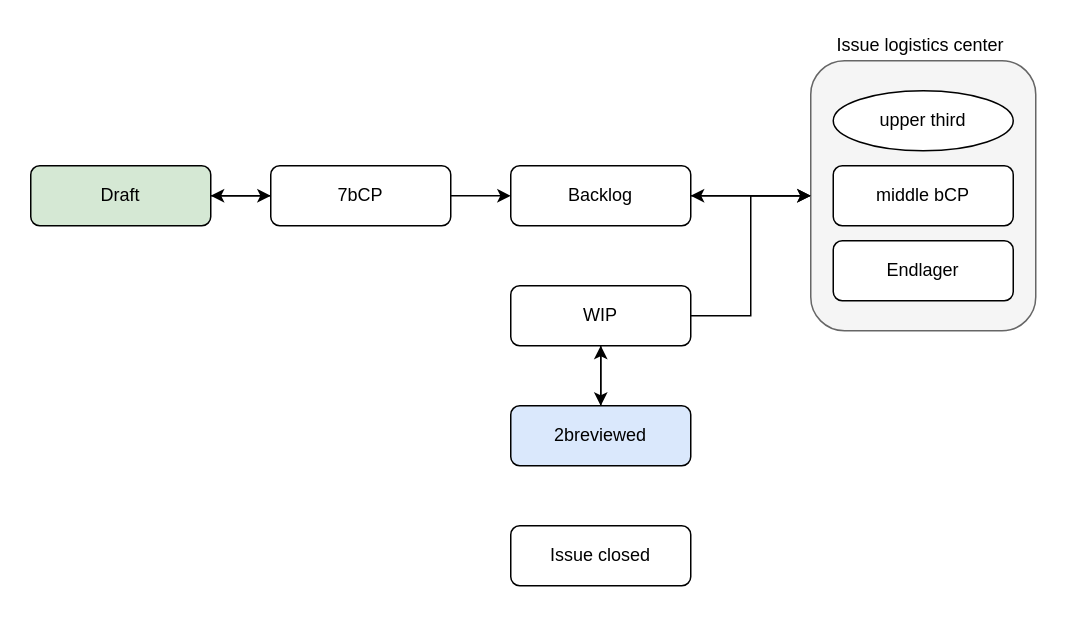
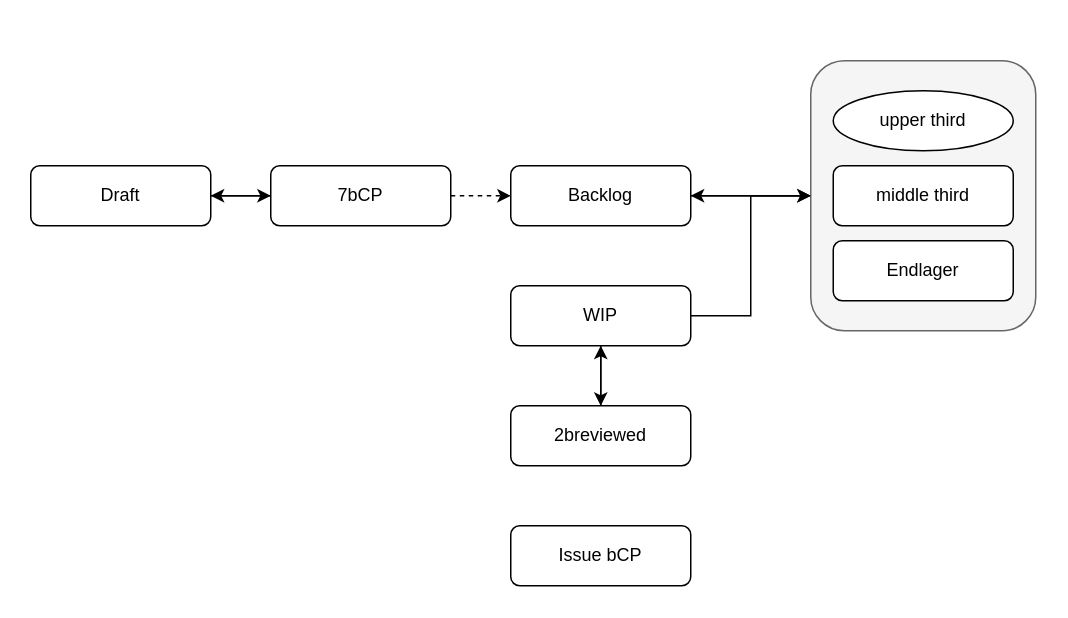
- <mxCell id="20" value="Issue logistics center&amp;nbsp;" style="text;html=1;strokeColor=none;fillColor=none;align=center;verticalAlign=middle;whiteSpace=wrap;rounded=0;" parent="1" vertex="1"><mxGeometry x="545" y="20" width="140" height="20" as="geometry" /></mxCell>
- <mxCell id="16" value="Draft" style="rounded=1;whiteSpace=wrap;html=1;fillColor=#d5e8d4;" parent="1" vertex="1"><mxGeometry x="20" y="110" width="120" height="40" as="geometry" /></mxCell>
+ <mxCell id="16" value="Draft" style="rounded=1;whiteSpace=wrap;html=1;" parent="1" vertex="1"><mxGeometry x="20" y="110" width="120" height="40" as="geometry" /></mxCell>
- <mxCell id="4" style="edgeStyle=orthogonalEdgeStyle;rounded=0;orthogonalLoop=1;jettySize=auto;html=1;" parent="1" source="6" target="8" edge="1"><mxGeometry relative="1" as="geometry" /></mxCell>
+ <mxCell id="4" style="edgeStyle=orthogonalEdgeStyle;rounded=0;orthogonalLoop=1;jettySize=auto;html=1;dashed=1;" parent="1" source="6" target="8" edge="1"><mxGeometry relative="1" as="geometry" /></mxCell>
- <mxCell id="18" value="middle bCP" style="rounded=1;whiteSpace=wrap;html=1;" parent="1" vertex="1"><mxGeometry x="555" y="110" width="120" height="40" as="geometry" /></mxCell>
+ <mxCell id="18" value="middle third" style="rounded=1;whiteSpace=wrap;html=1;" parent="1" vertex="1"><mxGeometry x="555" y="110" width="120" height="40" as="geometry" /></mxCell>
- <mxCell id="13" value="2breviewed" style="rounded=1;whiteSpace=wrap;html=1;fillColor=#dae8fc;" parent="1" vertex="1"><mxGeometry x="340" y="270" width="120" height="40" as="geometry" /></mxCell>
+ <mxCell id="13" value="2breviewed" style="rounded=1;whiteSpace=wrap;html=1;" parent="1" vertex="1"><mxGeometry x="340" y="270" width="120" height="40" as="geometry" /></mxCell>
- <mxCell id="14" value="Issue closed" style="rounded=1;whiteSpace=wrap;html=1;" parent="1" vertex="1"><mxGeometry x="340" y="350" width="120" height="40" as="geometry" /></mxCell>
+ <mxCell id="14" value="Issue bCP" style="rounded=1;whiteSpace=wrap;html=1;" parent="1" vertex="1"><mxGeometry x="340" y="350" width="120" height="40" as="geometry" /></mxCell>
